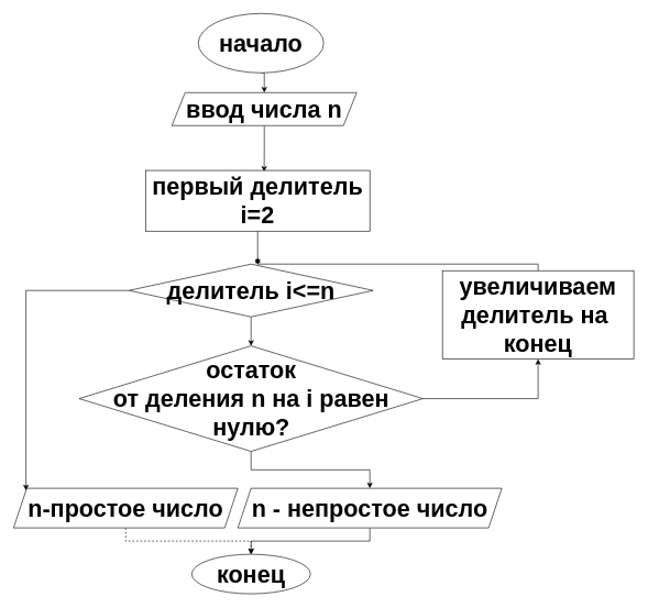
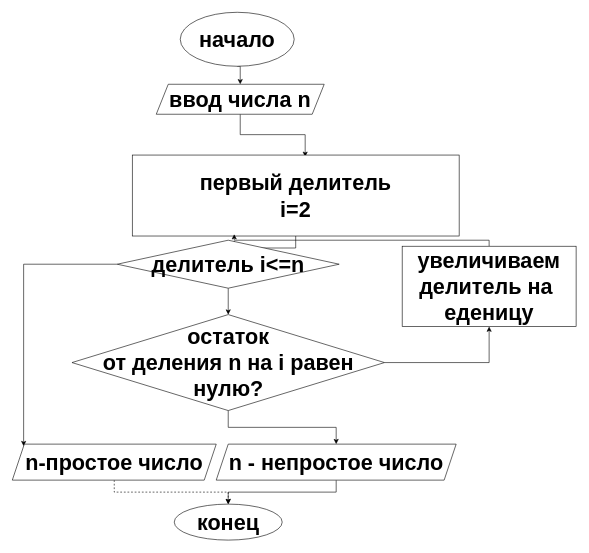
- <mxCell id="7" value="&lt;font style=&quot;font-size: 36px&quot;&gt;&lt;b&gt;первый делитель&lt;br&gt;i=2&lt;br&gt;&lt;/b&gt;&lt;/font&gt;" style="rounded=0;whiteSpace=wrap;html=1;strokeColor=#000000;" vertex="1" parent="1"><mxGeometry x="220" y="258" width="340" height="92" as="geometry" /></mxCell>
+ <mxCell id="7" value="&lt;font style=&quot;font-size: 36px&quot;&gt;&lt;b&gt;первый делитель&lt;br&gt;i=2&lt;br&gt;&lt;/b&gt;&lt;/font&gt;" style="rounded=0;whiteSpace=wrap;html=1;strokeColor=#000000;" vertex="1" parent="1"><mxGeometry x="220" y="258" width="545" height="135" as="geometry" /></mxCell>
- <mxCell id="12" value="&lt;font style=&quot;font-size: 36px&quot;&gt;&lt;b&gt;увеличиваем&lt;br&gt;делитель на&amp;nbsp;&lt;br&gt;конец&lt;br&gt;&lt;/b&gt;&lt;/font&gt;" style="rounded=0;whiteSpace=wrap;html=1;strokeColor=#000000;" vertex="1" parent="1"><mxGeometry x="670" y="410" width="290" height="134" as="geometry" /></mxCell>
+ <mxCell id="12" value="&lt;font style=&quot;font-size: 36px&quot;&gt;&lt;b&gt;увеличиваем&lt;br&gt;делитель на&amp;nbsp;&lt;br&gt;еденицу&lt;br&gt;&lt;/b&gt;&lt;/font&gt;" style="rounded=0;whiteSpace=wrap;html=1;strokeColor=#000000;" vertex="1" parent="1"><mxGeometry x="670" y="410" width="290" height="134" as="geometry" /></mxCell>
